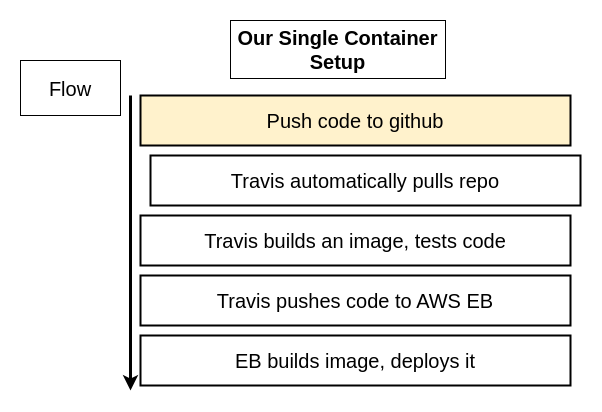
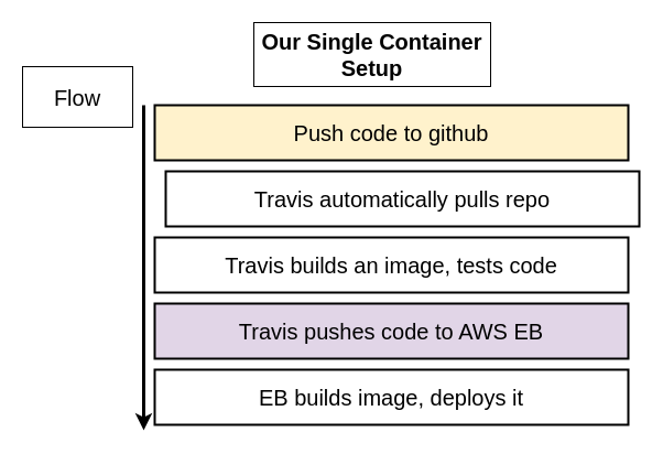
- <mxCell id="8" value="Travis pushes code to AWS EB" style="rounded=0;whiteSpace=wrap;html=1;strokeWidth=2;fontSize=20;align=center;strokeColor=#000;" parent="1" vertex="1"><mxGeometry x="140" y="275" width="430" height="50" as="geometry" /></mxCell>
+ <mxCell id="8" value="Travis pushes code to AWS EB" style="rounded=0;whiteSpace=wrap;html=1;strokeWidth=2;fontSize=20;align=center;strokeColor=#000;fillColor=#e1d5e7;" parent="1" vertex="1"><mxGeometry x="140" y="275" width="430" height="50" as="geometry" /></mxCell>
